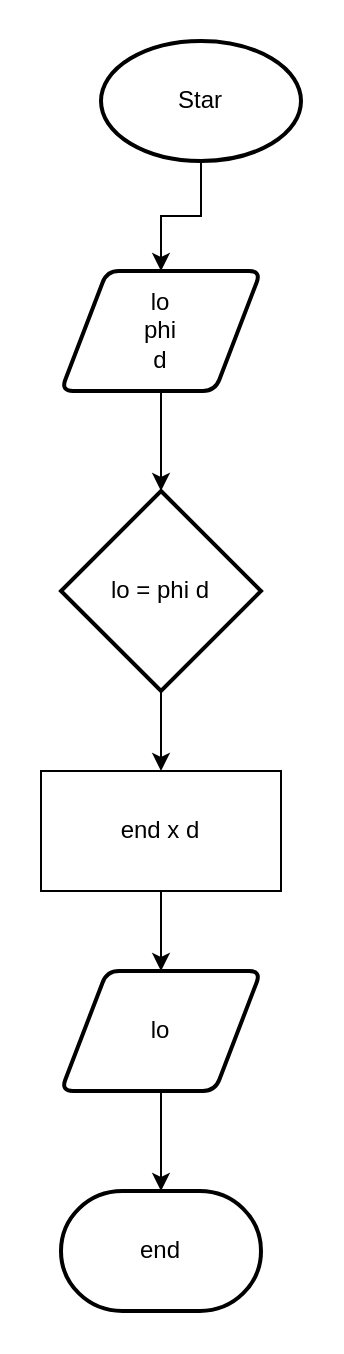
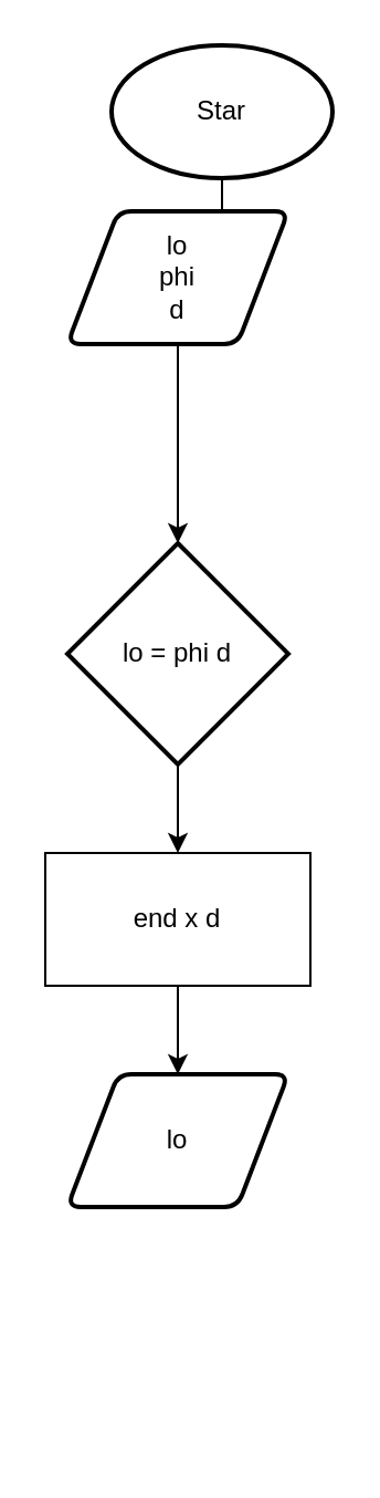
- <mxCell id="5" value="lo&lt;br&gt;phi&lt;br&gt;d" style="shape=parallelogram;html=1;strokeWidth=2;perimeter=parallelogramPerimeter;whiteSpace=wrap;rounded=1;arcSize=12;size=0.23;" vertex="1" parent="1"><mxGeometry x="30" y="135" width="100" height="60" as="geometry" /></mxCell>
+ <mxCell id="5" value="lo&lt;br&gt;phi&lt;br&gt;d" style="shape=parallelogram;html=1;strokeWidth=2;perimeter=parallelogramPerimeter;whiteSpace=wrap;rounded=1;arcSize=12;size=0.23;" vertex="1" parent="1"><mxGeometry x="30" y="95" width="100" height="60" as="geometry" /></mxCell>
- <mxCell id="10" style="edgeStyle=orthogonalEdgeStyle;rounded=0;orthogonalLoop=1;jettySize=auto;html=1;exitX=0.5;exitY=1;exitDx=0;exitDy=0;" edge="1" parent="1" source="11" target="12"><mxGeometry relative="1" as="geometry"><mxPoint x="80" y="595" as="targetPoint" /></mxGeometry></mxCell>
- <mxCell id="12" value="end" style="strokeWidth=2;html=1;shape=mxgraph.flowchart.terminator;whiteSpace=wrap;" vertex="1" parent="1"><mxGeometry x="30" y="595" width="100" height="60" as="geometry" /></mxCell>
